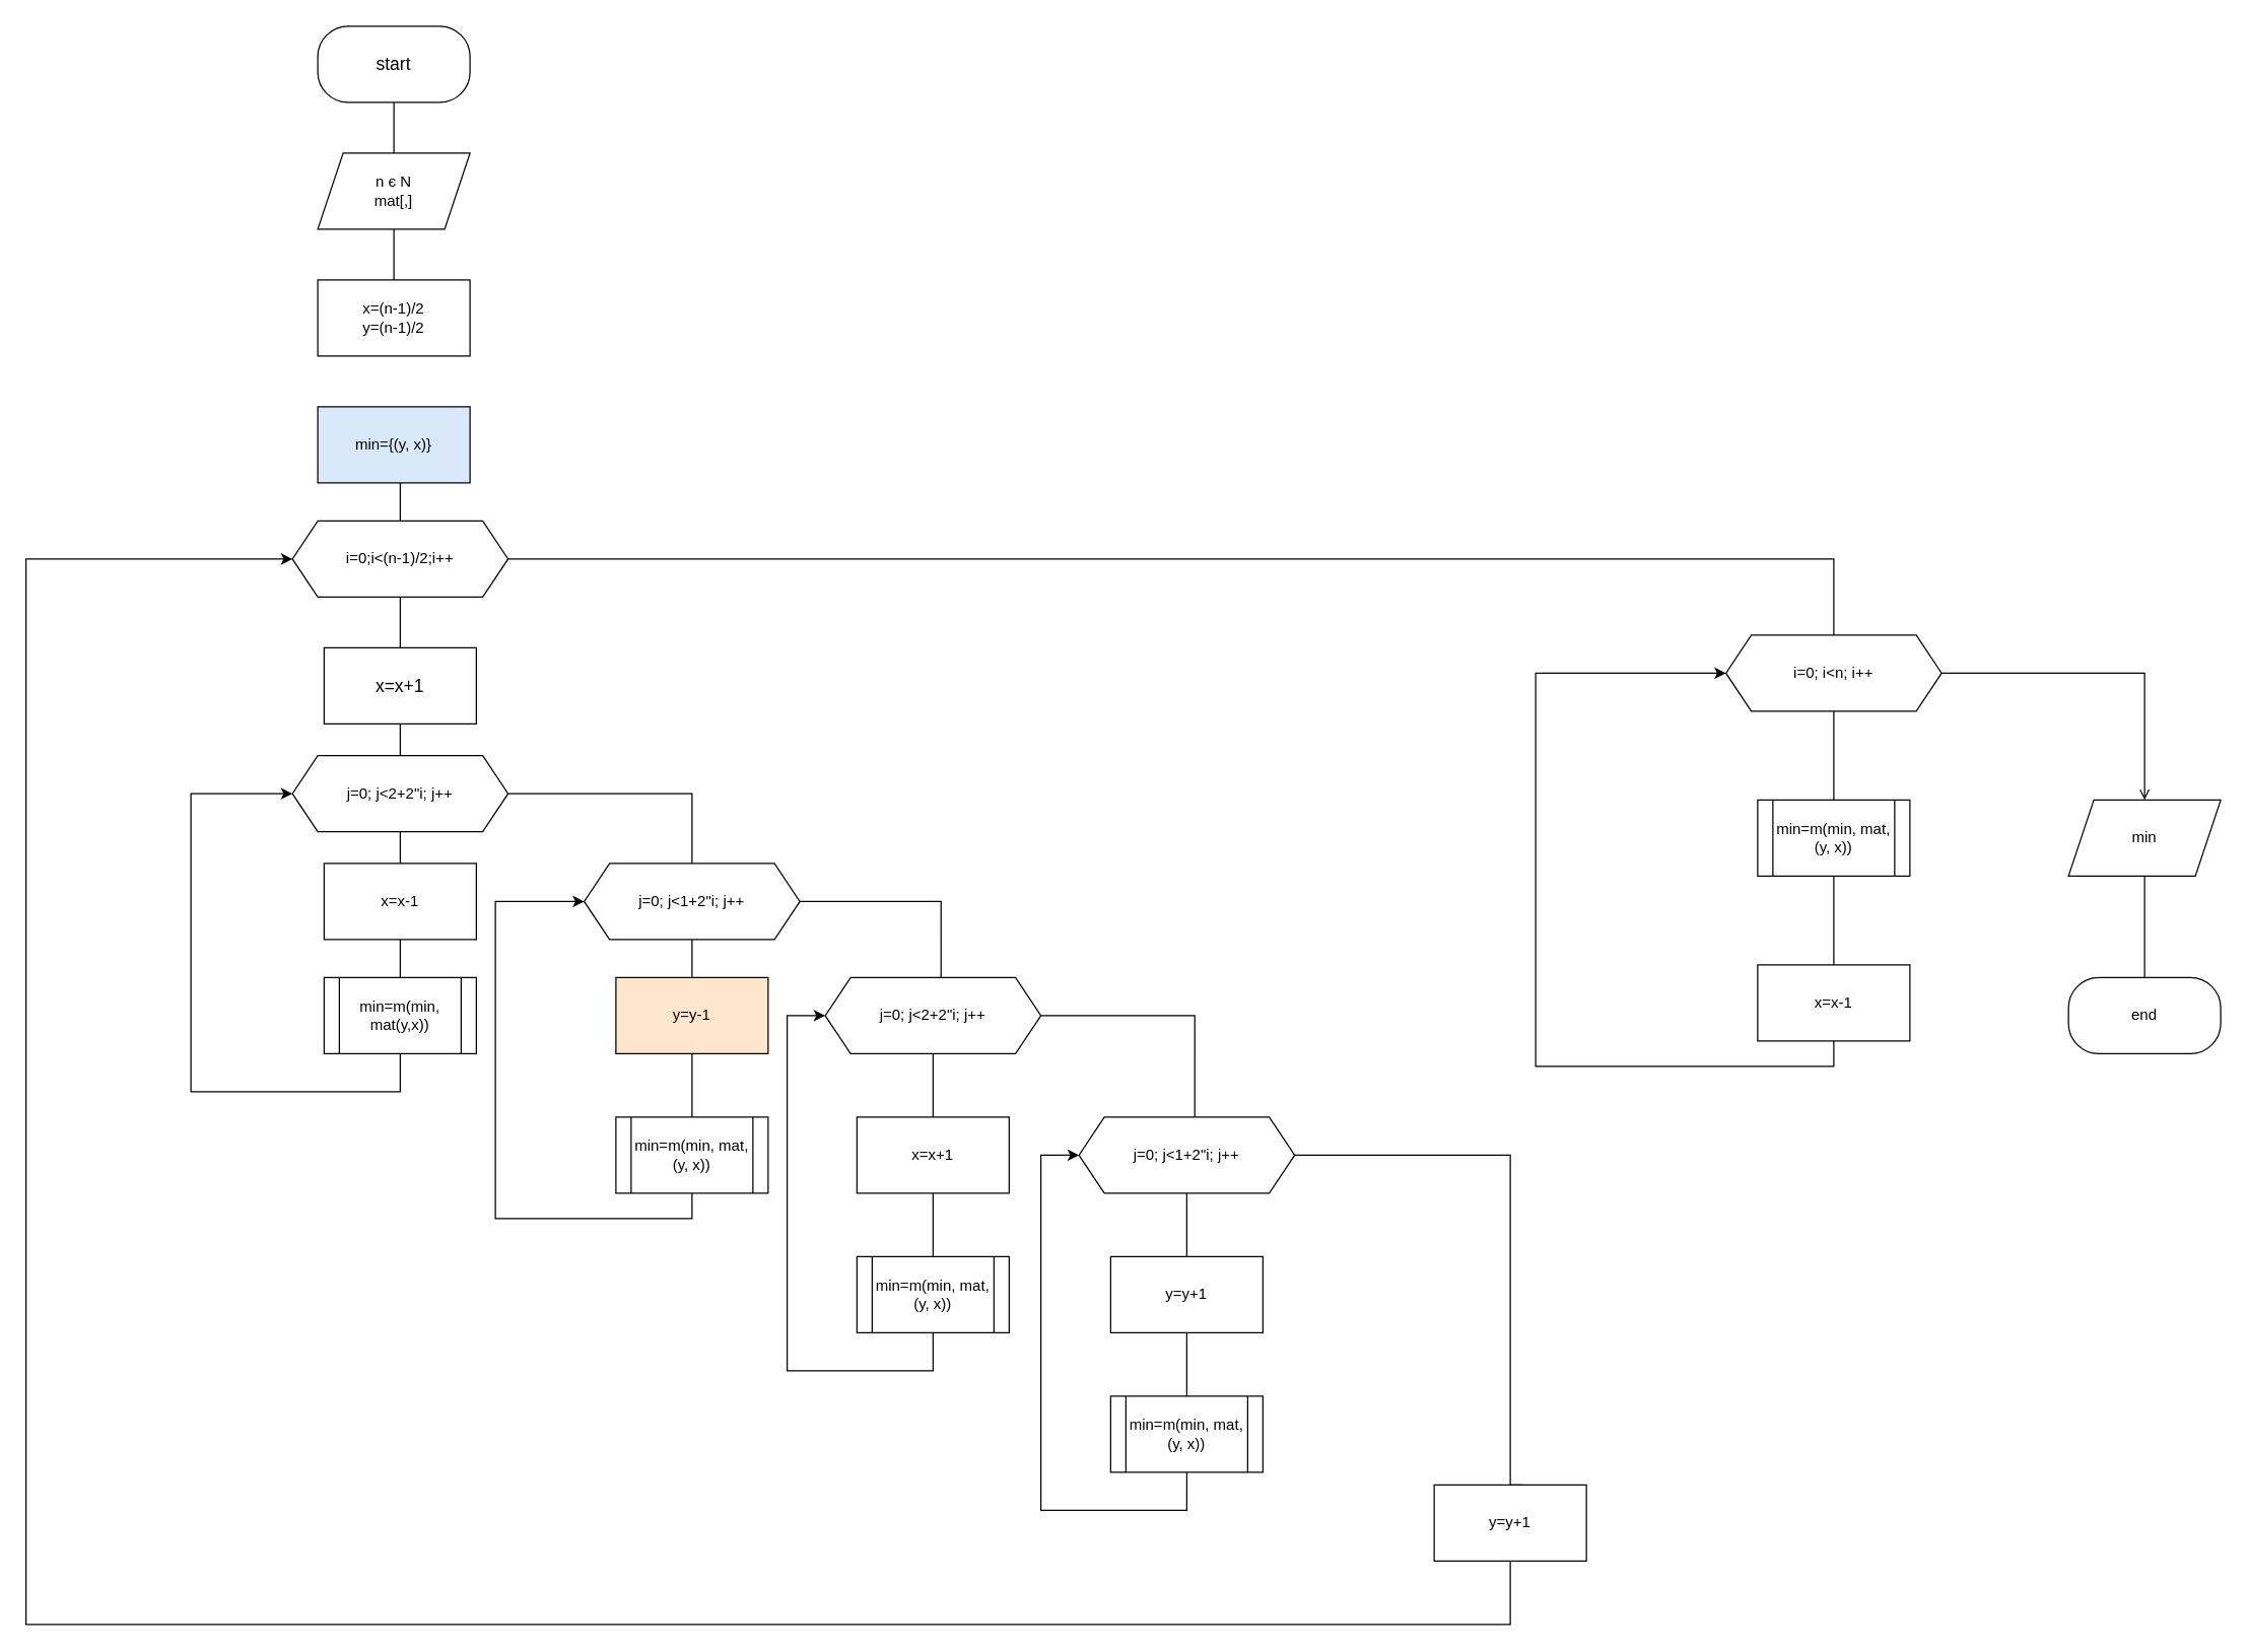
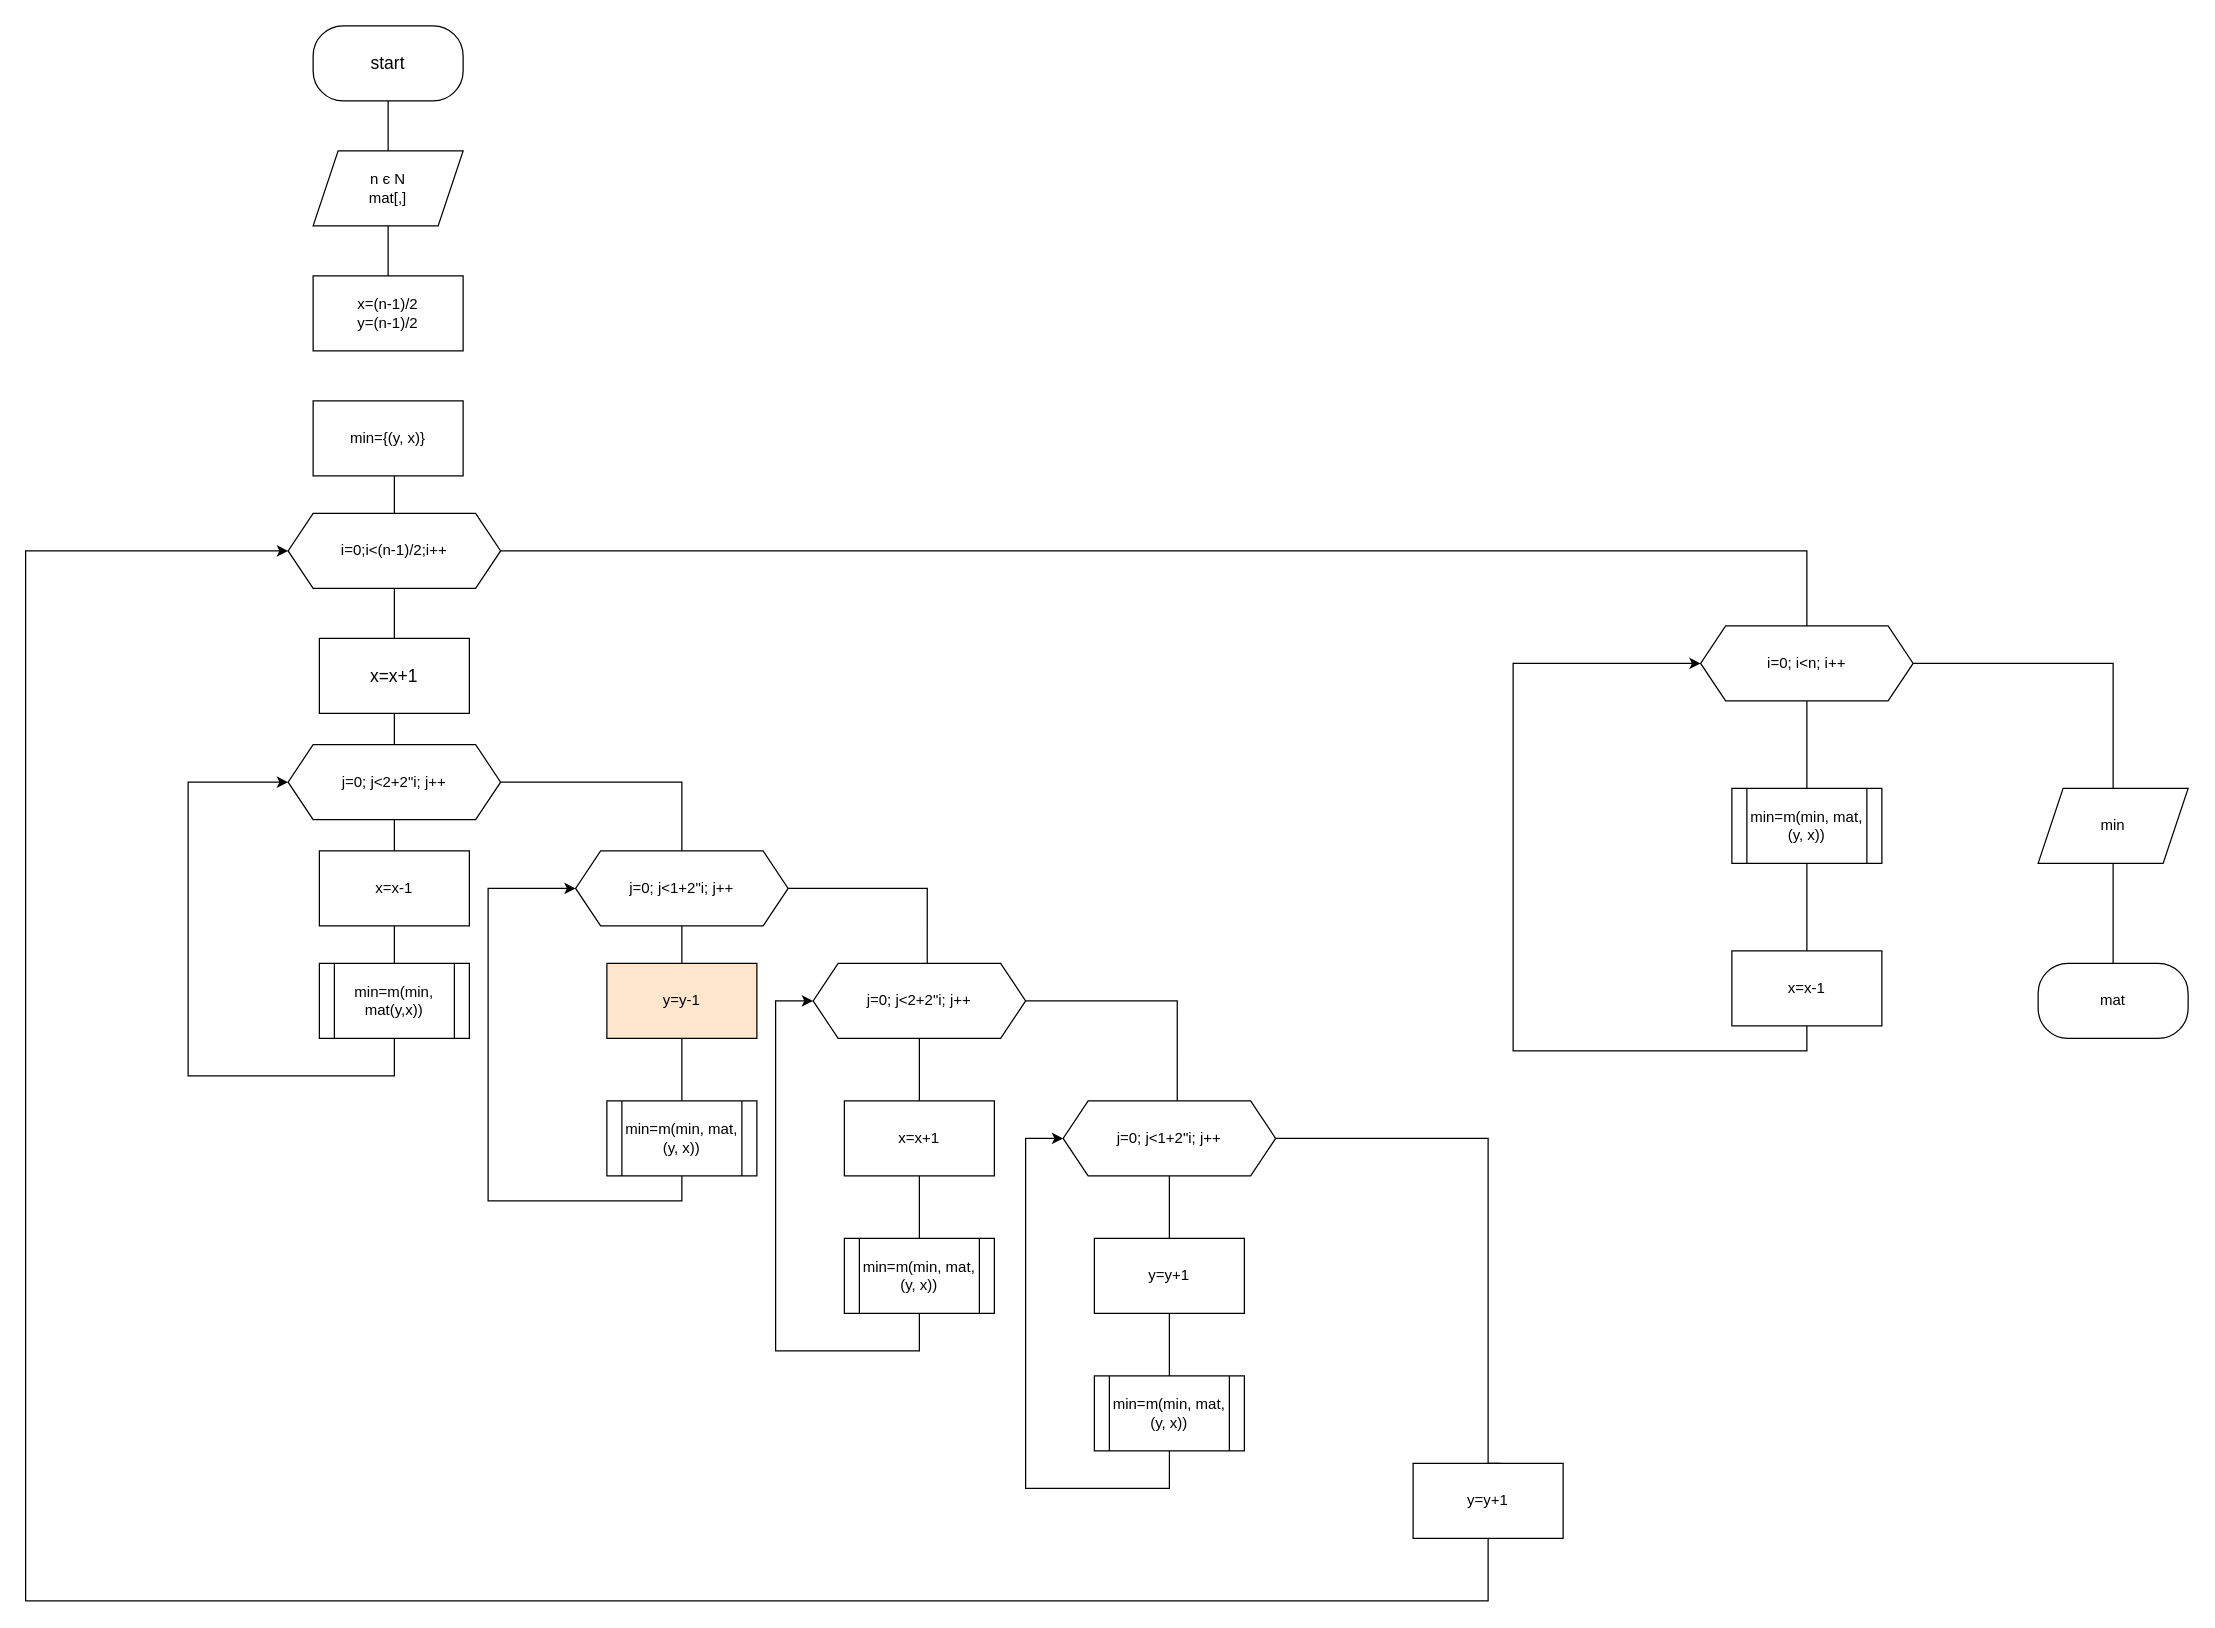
- <mxCell id="8" value="min={(y, x)}" style="rounded=0;whiteSpace=wrap;html=1;fillColor=#dae8fc;" vertex="1" parent="1"><mxGeometry x="250" y="320" width="120" height="60" as="geometry" /></mxCell>
+ <mxCell id="8" value="min={(y, x)}" style="rounded=0;whiteSpace=wrap;html=1;" vertex="1" parent="1"><mxGeometry x="250" y="320" width="120" height="60" as="geometry" /></mxCell>
- <mxCell id="16" style="edgeStyle=orthogonalEdgeStyle;rounded=0;orthogonalLoop=1;jettySize=auto;html=1;fontSize=14;endArrow=open;endFill=0;" edge="1" parent="1" source="17" target="45"><mxGeometry relative="1" as="geometry"><mxPoint x="1700" y="530" as="targetPoint" /></mxGeometry></mxCell>
+ <mxCell id="16" style="edgeStyle=orthogonalEdgeStyle;rounded=0;orthogonalLoop=1;jettySize=auto;html=1;fontSize=14;endArrow=none;endFill=0;" edge="1" parent="1" source="17" target="45"><mxGeometry relative="1" as="geometry"><mxPoint x="1700" y="530" as="targetPoint" /></mxGeometry></mxCell>
- <mxCell id="46" value="end" style="rounded=1;whiteSpace=wrap;html=1;arcSize=40;" vertex="1" parent="1"><mxGeometry x="1630" y="770" width="120" height="60" as="geometry" /></mxCell>
+ <mxCell id="46" value="mat" style="rounded=1;whiteSpace=wrap;html=1;arcSize=40;" vertex="1" parent="1"><mxGeometry x="1630" y="770" width="120" height="60" as="geometry" /></mxCell>
